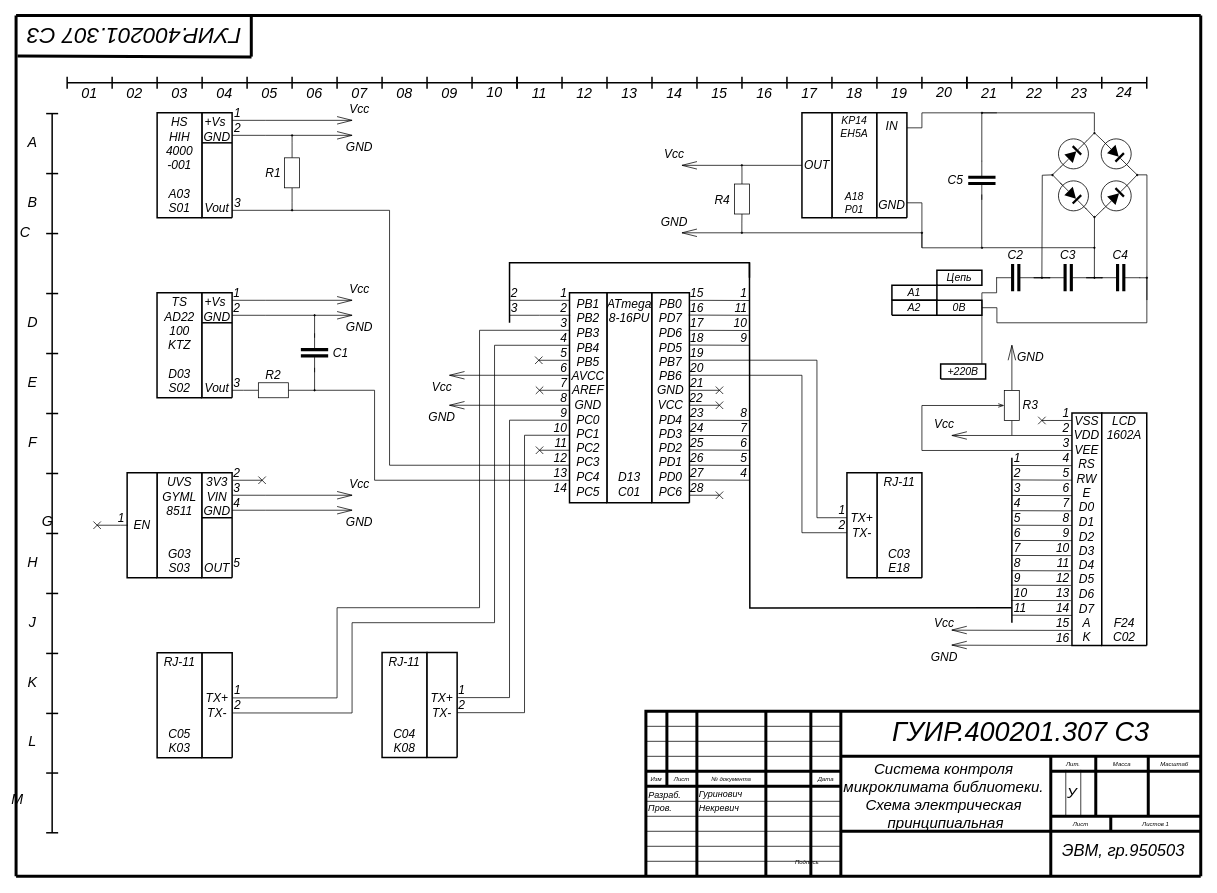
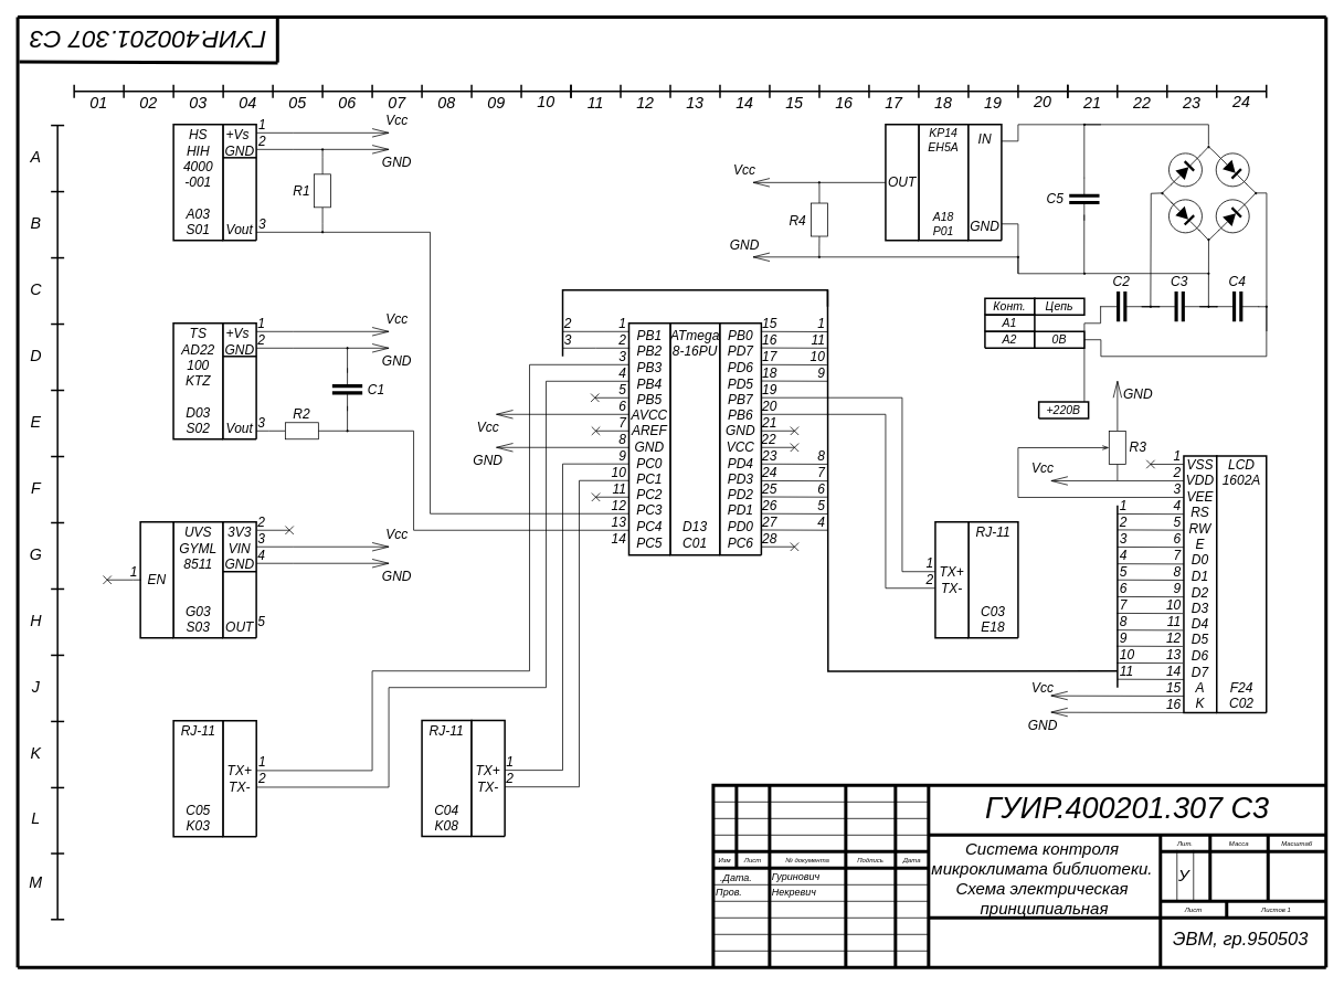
- <mxCell id="86" value="&lt;font style=&quot;font-size: 19px; color: rgb(0, 0, 0); direction: ltr; letter-spacing: 0px; line-height: 120%; opacity: 1;&quot;&gt;&lt;span&gt;C&lt;br&gt;&lt;/span&gt;&lt;/font&gt;" style="verticalAlign=middle;align=center;vsdxID=900;fillColor=none;gradientColor=none;strokeColor=none;strokeWidth=2;labelBackgroundColor=none;rounded=0;html=1;whiteSpace=wrap;fontFamily=Arial;fontStyle=2" parent="1" vertex="1"><mxGeometry x="19" y="296" width="28" height="28" as="geometry" /></mxCell>
+ <mxCell id="86" value="&lt;font style=&quot;font-size: 19px; color: rgb(0, 0, 0); direction: ltr; letter-spacing: 0px; line-height: 120%; opacity: 1;&quot;&gt;&lt;span&gt;C&lt;br&gt;&lt;/span&gt;&lt;/font&gt;" style="verticalAlign=middle;align=center;vsdxID=900;fillColor=none;gradientColor=none;strokeColor=none;strokeWidth=2;labelBackgroundColor=none;rounded=0;html=1;whiteSpace=wrap;fontFamily=Arial;fontStyle=2" parent="1" vertex="1"><mxGeometry x="29" y="336" width="28" height="28" as="geometry" /></mxCell>
+ <mxCell id="268" value="&lt;font style=&quot;font-size:14px;font-family:Arial;color:#000000;direction:ltr;letter-spacing:0px;line-height:120%;opacity:1&quot;&gt;&lt;i&gt;Конт.&lt;br/&gt;&lt;/i&gt;&lt;/font&gt;" style="verticalAlign=middle;align=center;vsdxID=2225;fillColor=#FFFFFF;gradientColor=none;shape=stencil(nZBLDoAgDERP0z3SIyjew0SURgSD+Lu9kMZoXLhwN9O+tukAlrNpJg1SzDH4QW/URgNYgZTkjA4UkwJUgGXng+6DX1zLfmoymdXo17xh5zmRJ6Q42BWCfc2oJfdAr+Yv+AP9Cb7OJ3H/2JG1HNGz/84klThPVCc=);strokeWidth=2;labelBackgroundColor=none;rounded=0;html=1;whiteSpace=wrap;" parent="1" vertex="1"><mxGeometry x="1189" y="359.91" width="60" height="20" as="geometry" /></mxCell>
- <mxCell id="90" value="&lt;font style=&quot;font-size: 19px; color: rgb(0, 0, 0); direction: ltr; letter-spacing: 0px; line-height: 120%; opacity: 1;&quot;&gt;&lt;span&gt;G&lt;br&gt;&lt;/span&gt;&lt;/font&gt;" style="verticalAlign=middle;align=center;vsdxID=904;fillColor=none;gradientColor=none;strokeColor=none;strokeWidth=2;labelBackgroundColor=none;rounded=0;html=1;whiteSpace=wrap;fontFamily=Arial;fontStyle=2" parent="1" vertex="1"><mxGeometry x="49" y="681" width="28" height="28" as="geometry" /></mxCell>
+ <mxCell id="90" value="&lt;font style=&quot;font-size: 19px; color: rgb(0, 0, 0); direction: ltr; letter-spacing: 0px; line-height: 120%; opacity: 1;&quot;&gt;&lt;span&gt;G&lt;br&gt;&lt;/span&gt;&lt;/font&gt;" style="verticalAlign=middle;align=center;vsdxID=904;fillColor=none;gradientColor=none;strokeColor=none;strokeWidth=2;labelBackgroundColor=none;rounded=0;html=1;whiteSpace=wrap;fontFamily=Arial;fontStyle=2" parent="1" vertex="1"><mxGeometry x="29" y="656" width="28" height="28" as="geometry" /></mxCell>
- <mxCell id="42" value="&lt;p style=&quot;margin-left: 0 ; margin-right: 0 ; margin-top: 0px ; margin-bottom: 0px ; text-indent: 0 ; direction: rtl&quot;&gt;&lt;font style=&quot;font-size: 12px; direction: ltr; letter-spacing: 0px; line-height: 120%; opacity: 1;&quot;&gt;&lt;span&gt;.Разраб.&lt;br&gt;&lt;/span&gt;&lt;/font&gt;&lt;/p&gt;" style="verticalAlign=middle;align=right;vsdxID=39;fillColor=none;gradientColor=none;shape=stencil(nZBLDoAgDERP0z3SIyjew0SURgSD+Lu9kMZoXLhwN9O+tukAlrNpJg1SzDH4QW/URgNYgZTkjA4UkwJUgGXng+6DX1zLfmoymdXo17xh5zmRJ6Q42BWCfc2oJfdAr+Yv+AP9Cb7OJ3H/2JG1HNGz/84klThPVCc=);strokeColor=none;strokeWidth=4;spacingTop=-1;spacingBottom=-1;spacingLeft=-1;spacingRight=-1;labelBackgroundColor=none;rounded=0;html=1;whiteSpace=wrap;fontFamily=Arial;fontStyle=2" parent="1" vertex="1"><mxGeometry x="840.88" y="1052.2" width="68" height="16" as="geometry" /></mxCell>
+ <mxCell id="42" value="&lt;p style=&quot;margin-left: 0 ; margin-right: 0 ; margin-top: 0px ; margin-bottom: 0px ; text-indent: 0 ; direction: rtl&quot;&gt;&lt;font style=&quot;font-size: 12px; direction: ltr; letter-spacing: 0px; line-height: 120%; opacity: 1;&quot;&gt;&lt;span&gt;.Дата.&lt;br&gt;&lt;/span&gt;&lt;/font&gt;&lt;/p&gt;" style="verticalAlign=middle;align=right;vsdxID=39;fillColor=none;gradientColor=none;shape=stencil(nZBLDoAgDERP0z3SIyjew0SURgSD+Lu9kMZoXLhwN9O+tukAlrNpJg1SzDH4QW/URgNYgZTkjA4UkwJUgGXng+6DX1zLfmoymdXo17xh5zmRJ6Q42BWCfc2oJfdAr+Yv+AP9Cb7OJ3H/2JG1HNGz/84klThPVCc=);strokeColor=none;strokeWidth=4;spacingTop=-1;spacingBottom=-1;spacingLeft=-1;spacingRight=-1;labelBackgroundColor=none;rounded=0;html=1;whiteSpace=wrap;fontFamily=Arial;fontStyle=2" parent="1" vertex="1"><mxGeometry x="840.88" y="1052.2" width="68" height="16" as="geometry" /></mxCell>
- <mxCell id="267" value="&lt;font style=&quot;font-size: 19px ; color: rgb(0 , 0 , 0) ; direction: ltr ; letter-spacing: 0px ; line-height: 120% ; opacity: 1&quot;&gt;&lt;span&gt;M&lt;br&gt;&lt;/span&gt;&lt;/font&gt;" style="verticalAlign=middle;align=center;vsdxID=910;fillColor=none;gradientColor=none;strokeColor=none;strokeWidth=2;labelBackgroundColor=none;rounded=0;html=1;whiteSpace=wrap;fontFamily=Arial;fontStyle=2" parent="1" vertex="1"><mxGeometry x="9" y="1052.2" width="28" height="28" as="geometry" /></mxCell>
+ <mxCell id="267" value="&lt;font style=&quot;font-size: 19px ; color: rgb(0 , 0 , 0) ; direction: ltr ; letter-spacing: 0px ; line-height: 120% ; opacity: 1&quot;&gt;&lt;span&gt;M&lt;br&gt;&lt;/span&gt;&lt;/font&gt;" style="verticalAlign=middle;align=center;vsdxID=910;fillColor=none;gradientColor=none;strokeColor=none;strokeWidth=2;labelBackgroundColor=none;rounded=0;html=1;whiteSpace=wrap;fontFamily=Arial;fontStyle=2" parent="1" vertex="1"><mxGeometry x="29" y="1052.2" width="28" height="28" as="geometry" /></mxCell>
- <mxCell id="35" value="&lt;font style=&quot;font-size: 8px; direction: ltr; letter-spacing: 0px; line-height: 120%; opacity: 1;&quot;&gt;&lt;span&gt;Подпись&lt;br&gt;&lt;/span&gt;&lt;/font&gt;" style="verticalAlign=middle;align=center;vsdxID=32;fillColor=none;gradientColor=none;shape=stencil(nZBLDoAgDERP0z3SIyjew0SURgSD+Lu9kMZoXLhwN9O+tukAlrNpJg1SzDH4QW/URgNYgZTkjA4UkwJUgGXng+6DX1zLfmoymdXo17xh5zmRJ6Q42BWCfc2oJfdAr+Yv+AP9Cb7OJ3H/2JG1HNGz/84klThPVCc=);strokeColor=none;strokeWidth=4;spacingTop=-1;spacingBottom=-1;spacingLeft=-1;spacingRight=-1;labelBackgroundColor=none;rounded=0;html=1;whiteSpace=wrap;fontFamily=Arial;fontStyle=2" parent="1" vertex="1"><mxGeometry x="1047.88" y="1140.2" width="56" height="16" as="geometry" /></mxCell>
+ <mxCell id="35" value="&lt;font style=&quot;font-size: 8px; direction: ltr; letter-spacing: 0px; line-height: 120%; opacity: 1;&quot;&gt;&lt;span&gt;Подпись&lt;br&gt;&lt;/span&gt;&lt;/font&gt;" style="verticalAlign=middle;align=center;vsdxID=32;fillColor=none;gradientColor=none;shape=stencil(nZBLDoAgDERP0z3SIyjew0SURgSD+Lu9kMZoXLhwN9O+tukAlrNpJg1SzDH4QW/URgNYgZTkjA4UkwJUgGXng+6DX1zLfmoymdXo17xh5zmRJ6Q42BWCfc2oJfdAr+Yv+AP9Cb7OJ3H/2JG1HNGz/84klThPVCc=);strokeColor=none;strokeWidth=4;spacingTop=-1;spacingBottom=-1;spacingLeft=-1;spacingRight=-1;labelBackgroundColor=none;rounded=0;html=1;whiteSpace=wrap;fontFamily=Arial;fontStyle=2" parent="1" vertex="1"><mxGeometry x="1022.88" y="1030.2" width="56" height="16" as="geometry" /></mxCell>
